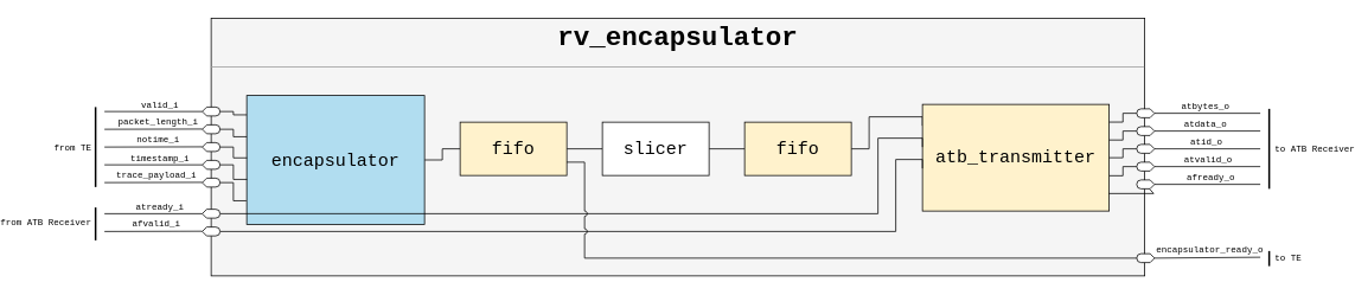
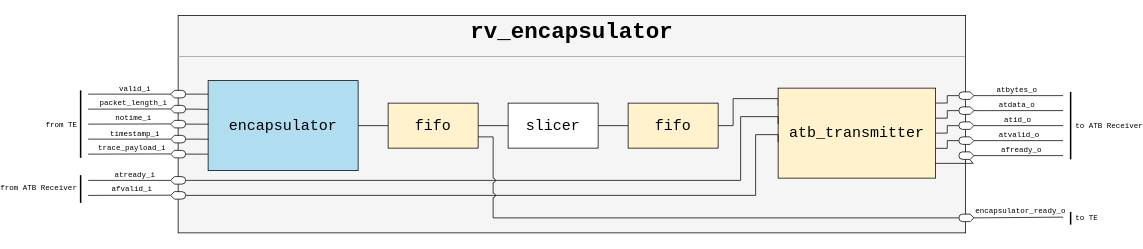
- <mxCell id="4" value="encapsulator" style="rounded=0;whiteSpace=wrap;html=1;fillColor=#B1DDF0;fontFamily=Courier New;fontSize=20;points=[[0,0,0,0,0],[0,0.15,0,0,0],[0,0.32,0,0,0],[0,0.45,0,0,0],[0,0.6,0,0,0],[0,0.75,0,0,0],[0,0.9,0,0,0],[0,1,0,0,0],[0.25,0,0,0,0],[0.25,1,0,0,0],[0.5,0,0,0,0],[0.5,1,0,0,0],[0.75,0,0,0,0],[0.75,1,0,0,0],[1,0,0,0,0],[1,0.25,0,0,0],[1,0.5,0,0,0],[1,0.75,0,0,0],[1,1,0,0,0]];" parent="1" vertex="1"><mxGeometry x="190" y="107" width="200" height="145" as="geometry" /></mxCell>
+ <mxCell id="4" value="encapsulator" style="rounded=0;whiteSpace=wrap;html=1;fillColor=#B1DDF0;fontFamily=Courier New;fontSize=20;points=[[0,0,0,0,0],[0,0.15,0,0,0],[0,0.32,0,0,0],[0,0.45,0,0,0],[0,0.6,0,0,0],[0,0.75,0,0,0],[0,0.9,0,0,0],[0,1,0,0,0],[0.25,0,0,0,0],[0.25,1,0,0,0],[0.5,0,0,0,0],[0.5,1,0,0,0],[0.75,0,0,0,0],[0.75,1,0,0,0],[1,0,0,0,0],[1,0.25,0,0,0],[1,0.5,0,0,0],[1,0.75,0,0,0],[1,1,0,0,0]];" parent="1" vertex="1"><mxGeometry x="190" y="107" width="200" height="120" as="geometry" /></mxCell>
